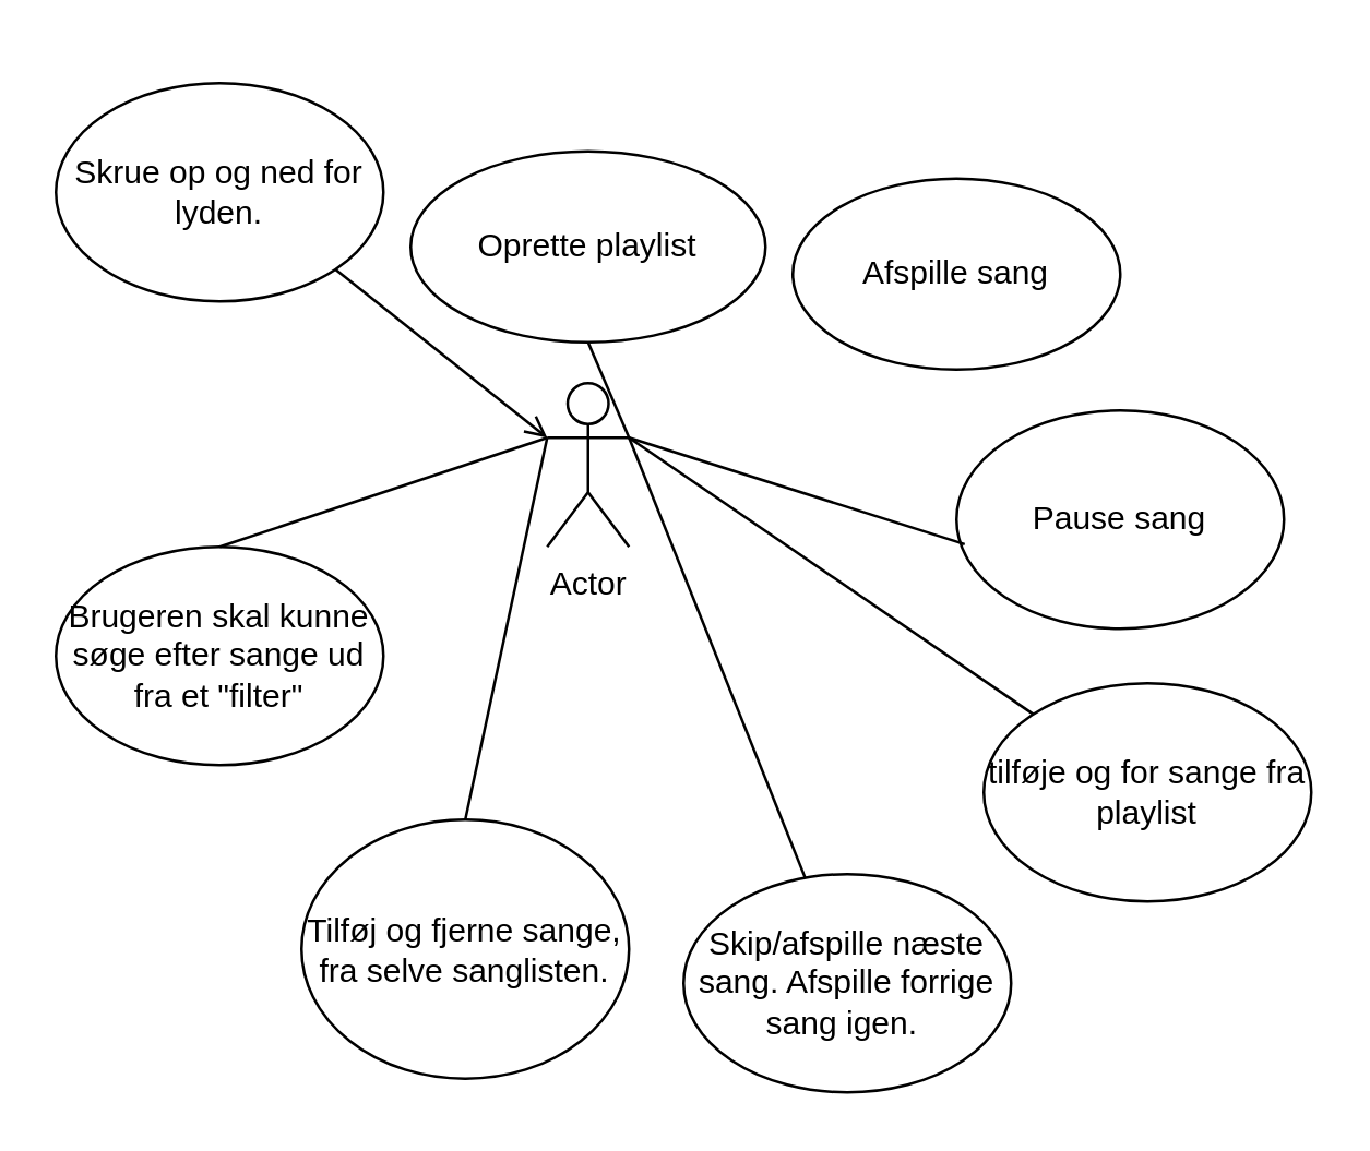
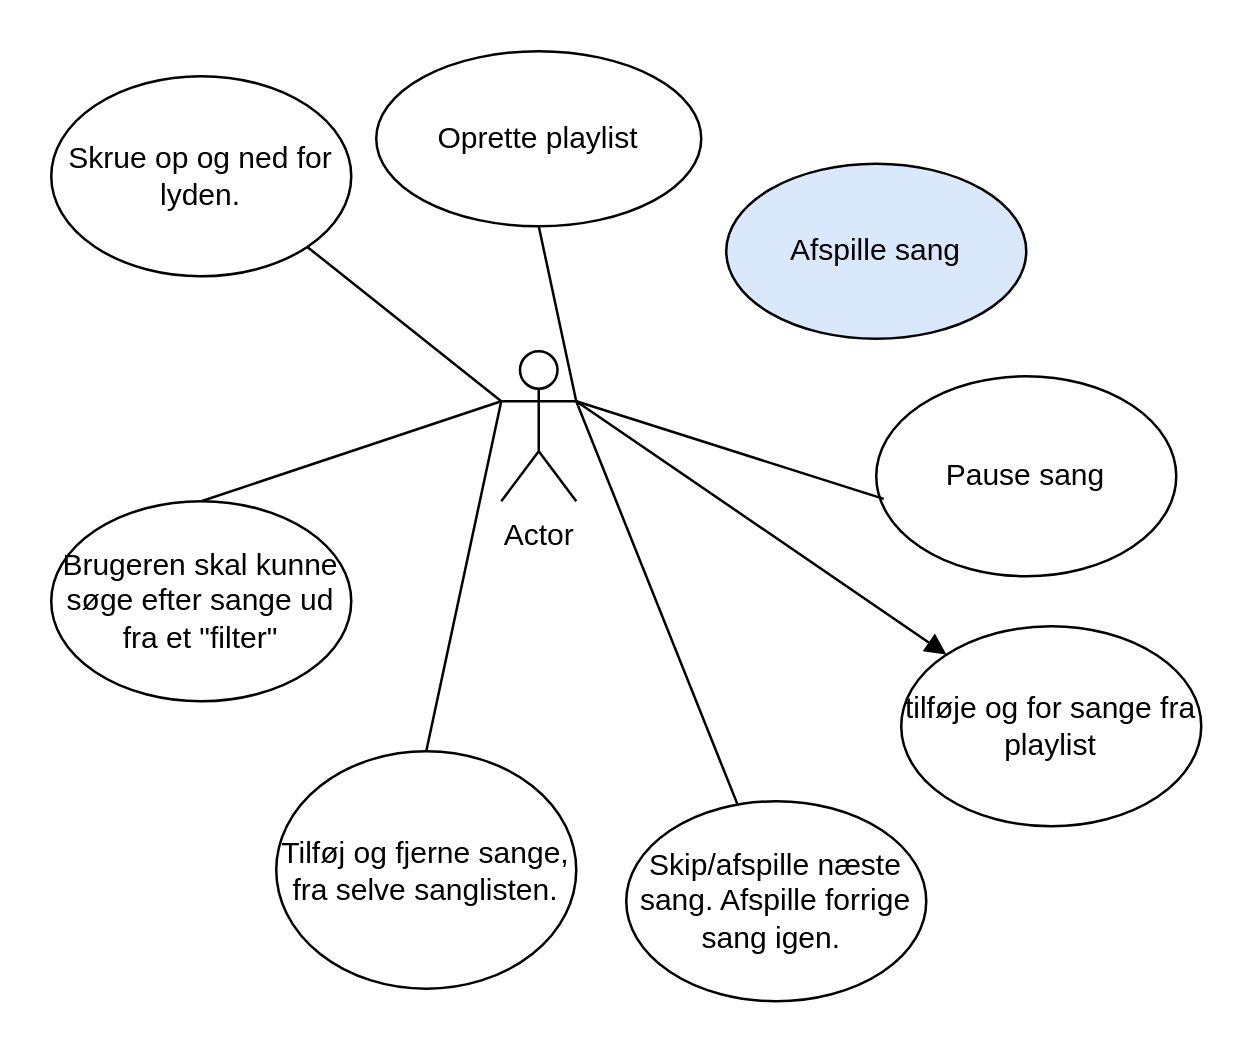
- <mxCell id="3" value="Oprette playlist&lt;br&gt;" style="ellipse;whiteSpace=wrap;html=1;" parent="1" vertex="1"><mxGeometry x="150" y="55" width="130" height="70" as="geometry" /></mxCell>
+ <mxCell id="3" value="Oprette playlist&lt;br&gt;" style="ellipse;whiteSpace=wrap;html=1;" parent="1" vertex="1"><mxGeometry x="150" y="20" width="130" height="70" as="geometry" /></mxCell>
- <mxCell id="4" value="Afspille sang" style="ellipse;whiteSpace=wrap;html=1;" parent="1" vertex="1"><mxGeometry x="290" y="65" width="120" height="70" as="geometry" /></mxCell>
+ <mxCell id="4" value="Afspille sang" style="ellipse;whiteSpace=wrap;html=1;fillColor=#dae8fc;" parent="1" vertex="1"><mxGeometry x="290" y="65" width="120" height="70" as="geometry" /></mxCell>
- <mxCell id="16" value="" style="endArrow=open;html=1;rounded=0;exitX=1;exitY=1;exitDx=0;exitDy=0;entryX=0;entryY=0.333;entryDx=0;entryDy=0;entryPerimeter=0;" edge="1" parent="1" source="13" target="2"><mxGeometry width="50" height="50" relative="1" as="geometry"><mxPoint x="360" y="320" as="sourcePoint" /><mxPoint x="160" y="160" as="targetPoint" /></mxGeometry></mxCell>
+ <mxCell id="16" value="" style="endArrow=none;html=1;rounded=0;exitX=1;exitY=1;exitDx=0;exitDy=0;entryX=0;entryY=0.333;entryDx=0;entryDy=0;entryPerimeter=0;" edge="1" parent="1" source="13" target="2"><mxGeometry width="50" height="50" relative="1" as="geometry"><mxPoint x="360" y="320" as="sourcePoint" /><mxPoint x="160" y="160" as="targetPoint" /></mxGeometry></mxCell>
- <mxCell id="11" value="" style="endArrow=none;html=1;rounded=0;exitX=1;exitY=0.333;exitDx=0;exitDy=0;exitPerimeter=0;" parent="1" source="2" target="6" edge="1"><mxGeometry width="50" height="50" relative="1" as="geometry"><mxPoint x="360" y="300" as="sourcePoint" /><mxPoint x="410" y="250" as="targetPoint" /></mxGeometry></mxCell>
+ <mxCell id="11" value="" style="endArrow=block;html=1;rounded=0;exitX=1;exitY=0.333;exitDx=0;exitDy=0;exitPerimeter=0;" parent="1" source="2" target="6" edge="1"><mxGeometry width="50" height="50" relative="1" as="geometry"><mxPoint x="360" y="300" as="sourcePoint" /><mxPoint x="410" y="250" as="targetPoint" /></mxGeometry></mxCell>
